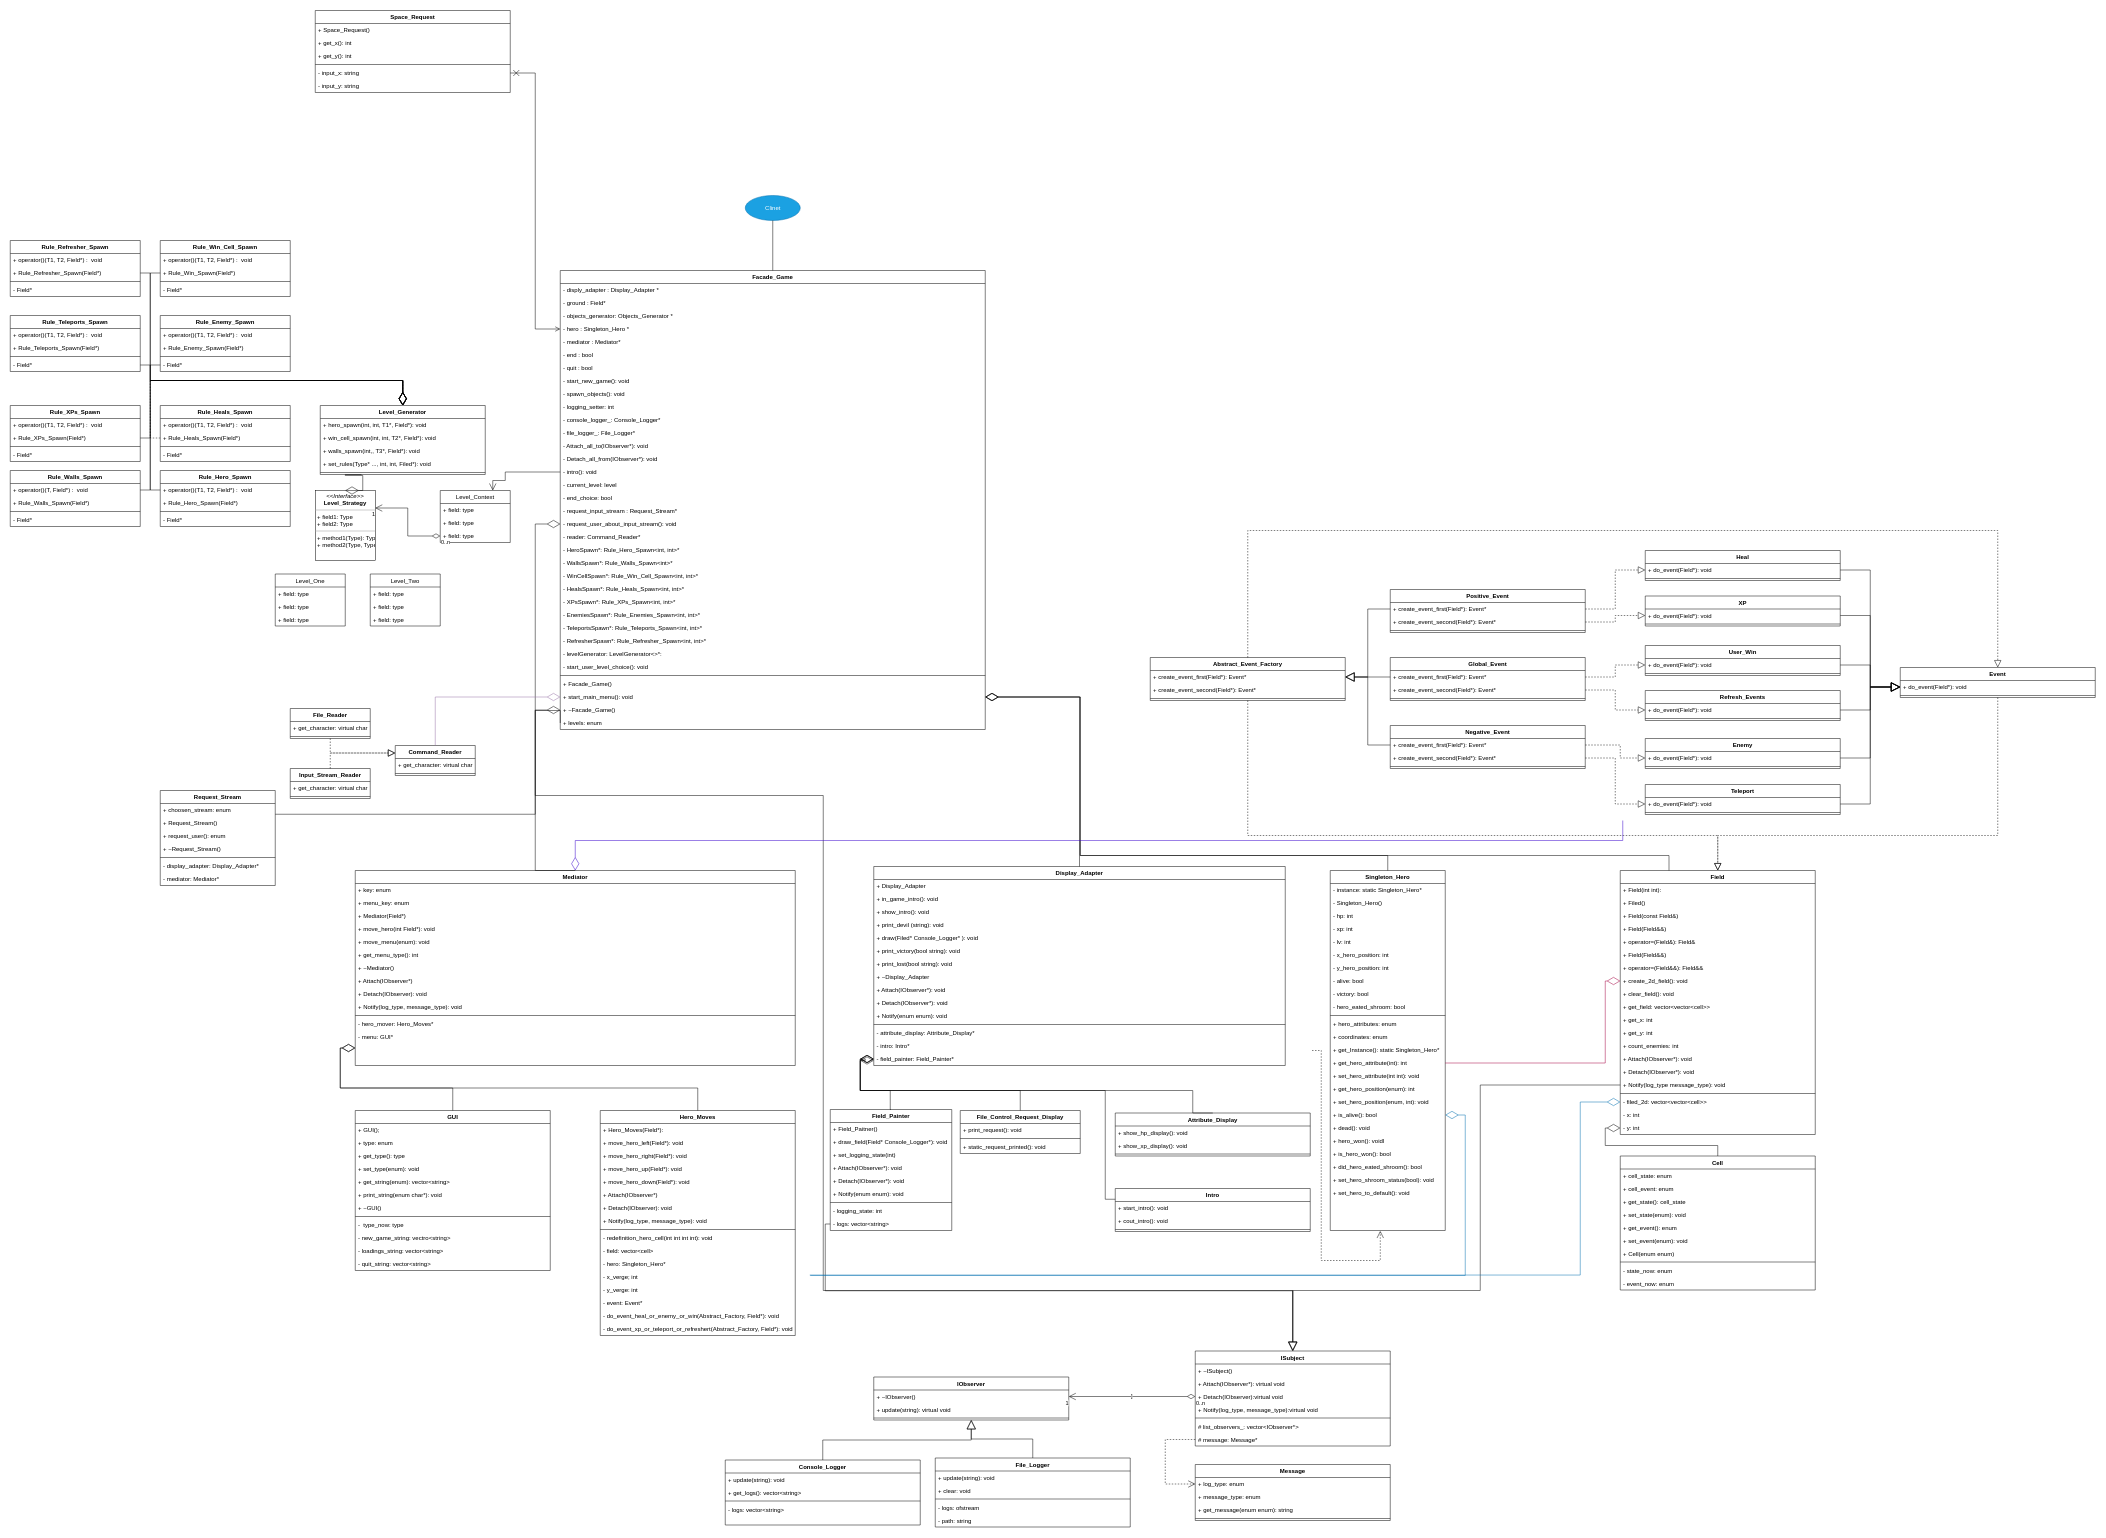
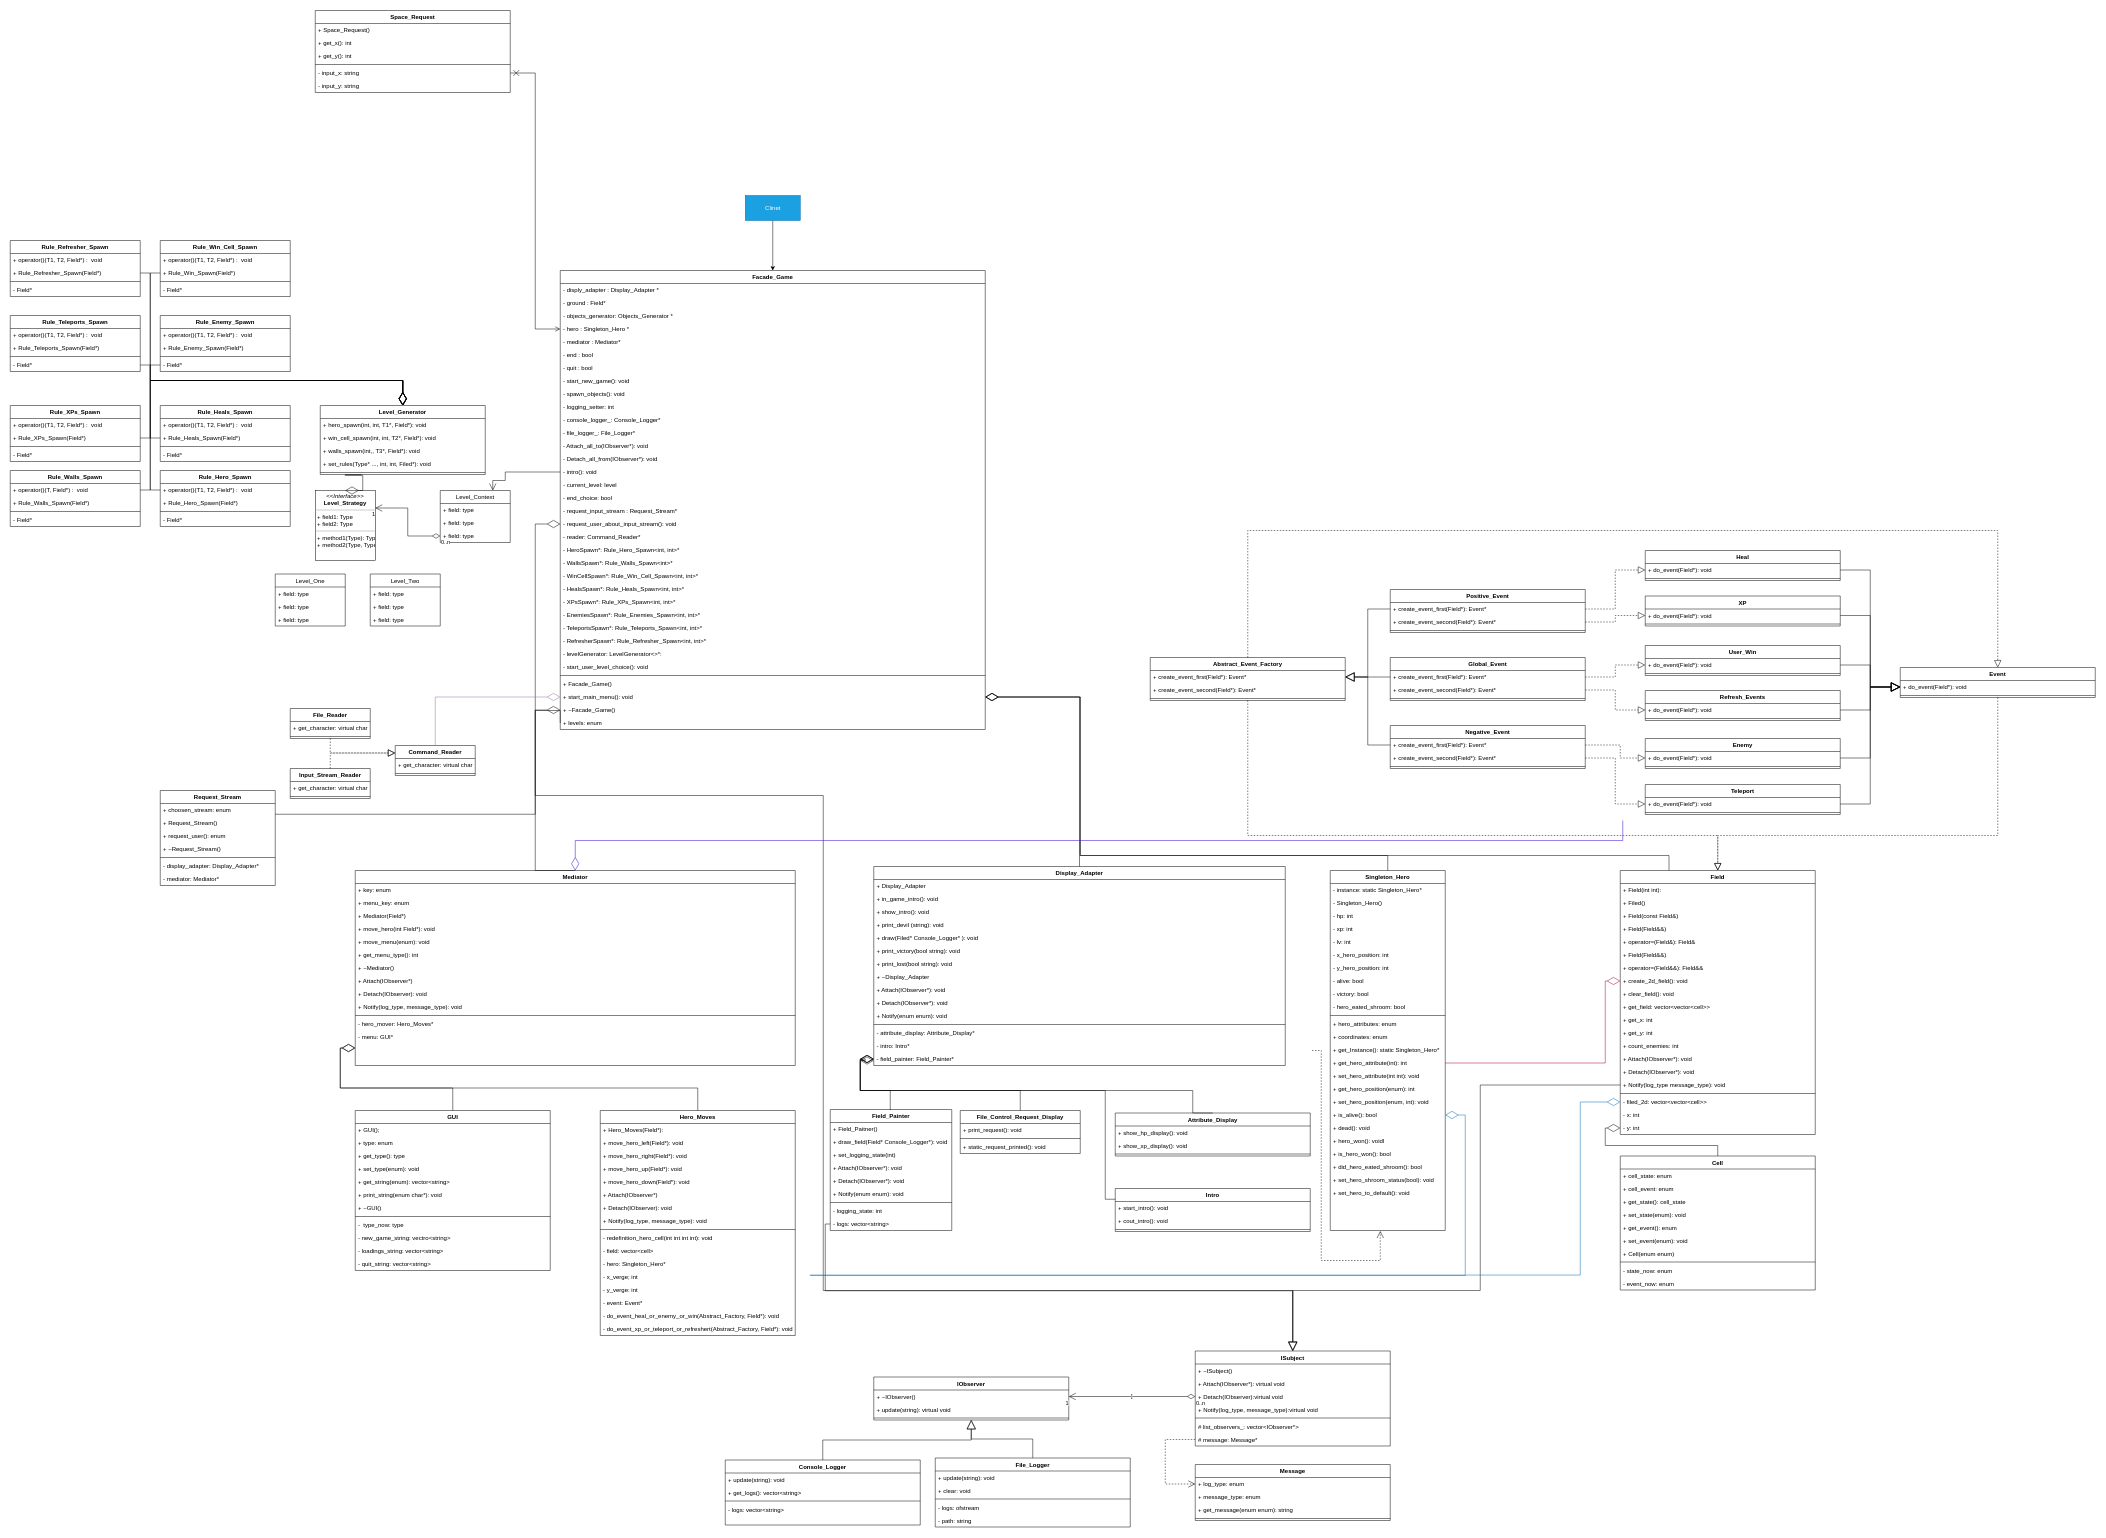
- <mxCell id="38" value="Clinet" style="ellipse;html=1;fillColor=#1ba1e2;fontColor=#ffffff;strokeColor=#006EAF;" parent="1" vertex="1"><mxGeometry x="1490" y="390" width="110" height="50" as="geometry" /></mxCell>
+ <mxCell id="38" value="Clinet" style="html=1;fillColor=#1ba1e2;fontColor=#ffffff;strokeColor=#006EAF;" parent="1" vertex="1"><mxGeometry x="1490" y="390" width="110" height="50" as="geometry" /></mxCell>
- <mxCell id="39" value="" style="endArrow=none;html=1;rounded=0;exitX=0.5;exitY=1;exitDx=0;exitDy=0;entryX=0.5;entryY=0;entryDx=0;entryDy=0;" parent="1" source="38" target="2" edge="1"><mxGeometry width="50" height="50" relative="1" as="geometry"><mxPoint x="1560" y="1240" as="sourcePoint" /><mxPoint x="1610" y="1190" as="targetPoint" /></mxGeometry></mxCell>
+ <mxCell id="39" value="" style="endArrow=classic;html=1;rounded=0;exitX=0.5;exitY=1;exitDx=0;exitDy=0;entryX=0.5;entryY=0;entryDx=0;entryDy=0;" parent="1" source="38" target="2" edge="1"><mxGeometry width="50" height="50" relative="1" as="geometry"><mxPoint x="1560" y="1240" as="sourcePoint" /><mxPoint x="1610" y="1190" as="targetPoint" /></mxGeometry></mxCell>
- <mxCell id="371" value="" style="endArrow=diamondThin;endFill=0;endSize=24;html=1;rounded=0;exitX=0;exitY=0.5;exitDx=0;exitDy=0;edgeStyle=orthogonalEdgeStyle;entryX=0.5;entryY=0;entryDx=0;entryDy=0;dashed=1;" parent="1" source="347" target="314" edge="1"><mxGeometry width="160" relative="1" as="geometry"><mxPoint x="780" y="1010" as="sourcePoint" /><mxPoint x="730" y="1220" as="targetPoint" /><Array as="points"><mxPoint x="300" y="875" /><mxPoint x="300" y="760" /><mxPoint x="805" y="760" /></Array></mxGeometry></mxCell>
+ <mxCell id="371" value="" style="endArrow=diamondThin;endFill=0;endSize=24;html=1;rounded=0;exitX=0;exitY=0.5;exitDx=0;exitDy=0;edgeStyle=orthogonalEdgeStyle;entryX=0.5;entryY=0;entryDx=0;entryDy=0;" parent="1" source="347" target="314" edge="1"><mxGeometry width="160" relative="1" as="geometry"><mxPoint x="780" y="1010" as="sourcePoint" /><mxPoint x="730" y="1220" as="targetPoint" /><Array as="points"><mxPoint x="300" y="875" /><mxPoint x="300" y="760" /><mxPoint x="805" y="760" /></Array></mxGeometry></mxCell>
